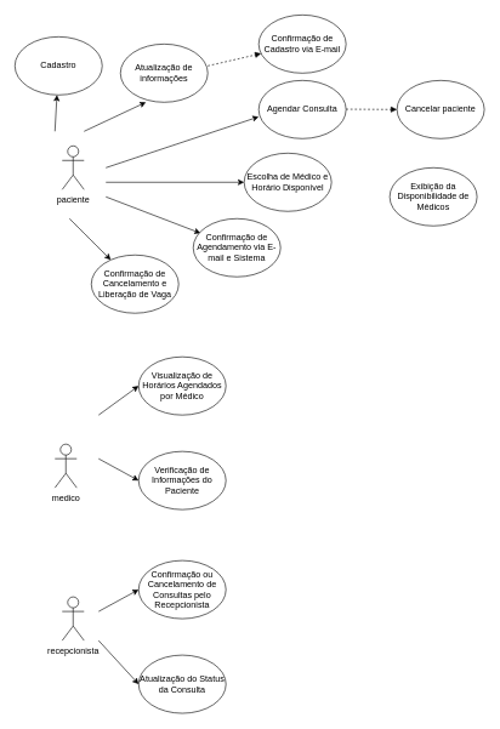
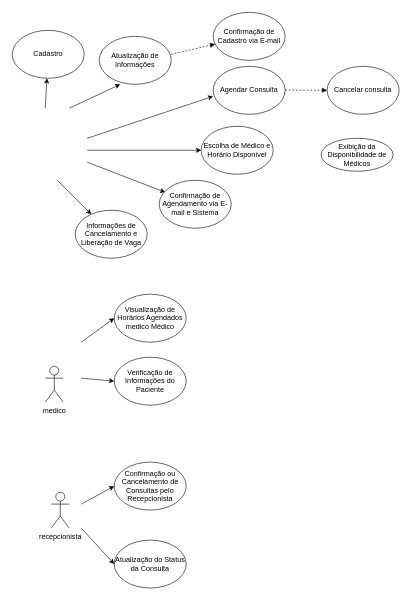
- <mxCell id="29" value="Cancelar paciente" style="ellipse;whiteSpace=wrap;html=1;" vertex="1" parent="1"><mxGeometry x="545" y="110" width="120" height="80" as="geometry" /></mxCell>
+ <mxCell id="29" value="Cancelar consulta" style="ellipse;whiteSpace=wrap;html=1;" vertex="1" parent="1"><mxGeometry x="545" y="110" width="120" height="80" as="geometry" /></mxCell>
- <mxCell id="3" value="paciente" style="shape=umlActor;verticalLabelPosition=bottom;verticalAlign=top;html=1;outlineConnect=0;" vertex="1" parent="1"><mxGeometry x="85" y="200" width="30" height="60" as="geometry" /></mxCell>
- <mxCell id="17" value="Exibição da Disponibilidade de Médicos" style="ellipse;whiteSpace=wrap;html=1;" vertex="1" parent="1"><mxGeometry x="535" y="230" width="120" height="80" as="geometry" /></mxCell>
+ <mxCell id="17" value="Exibição da Disponibilidade de Médicos" style="ellipse;whiteSpace=wrap;html=1;" vertex="1" parent="1"><mxGeometry x="535" y="230" width="120" height="55" as="geometry" /></mxCell>
- <mxCell id="22" value="Confirmação de Cancelamento e Liberação de Vaga" style="ellipse;whiteSpace=wrap;html=1;" vertex="1" parent="1"><mxGeometry x="125" y="350" width="120" height="80" as="geometry" /></mxCell>
+ <mxCell id="22" value="Informações de Cancelamento e Liberação de Vaga" style="ellipse;whiteSpace=wrap;html=1;" vertex="1" parent="1"><mxGeometry x="125" y="350" width="120" height="80" as="geometry" /></mxCell>
- <mxCell id="10" value="Visualização de Horários Agendados por Médico" style="ellipse;whiteSpace=wrap;html=1;" vertex="1" parent="1"><mxGeometry x="190" y="490" width="120" height="80" as="geometry" /></mxCell>
+ <mxCell id="10" value="Visualização de Horários Agendados medico Médico" style="ellipse;whiteSpace=wrap;html=1;" vertex="1" parent="1"><mxGeometry x="190" y="490" width="120" height="80" as="geometry" /></mxCell>
- <mxCell id="11" value="Verificação de Informações do Paciente" style="ellipse;whiteSpace=wrap;html=1;" vertex="1" parent="1"><mxGeometry x="190" y="620" width="120" height="80" as="geometry" /></mxCell>
+ <mxCell id="11" value="Verificação de Informações do Paciente" style="ellipse;whiteSpace=wrap;html=1;" vertex="1" parent="1"><mxGeometry x="190" y="595" width="120" height="80" as="geometry" /></mxCell>
